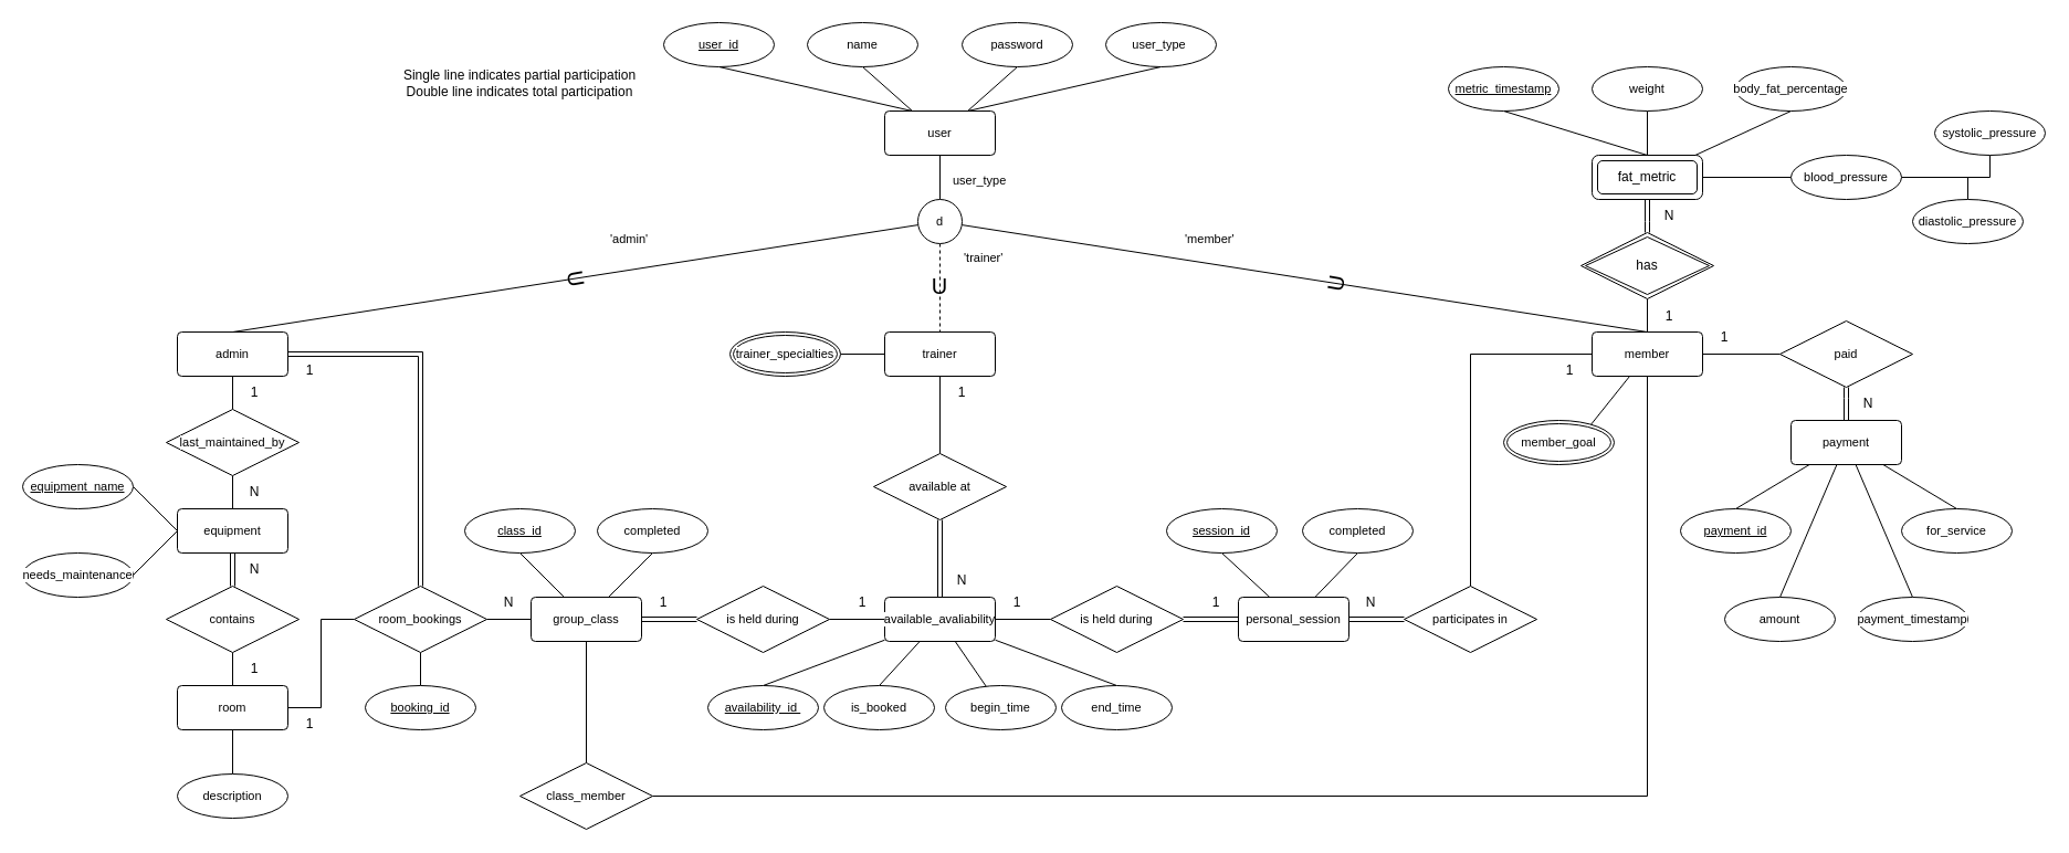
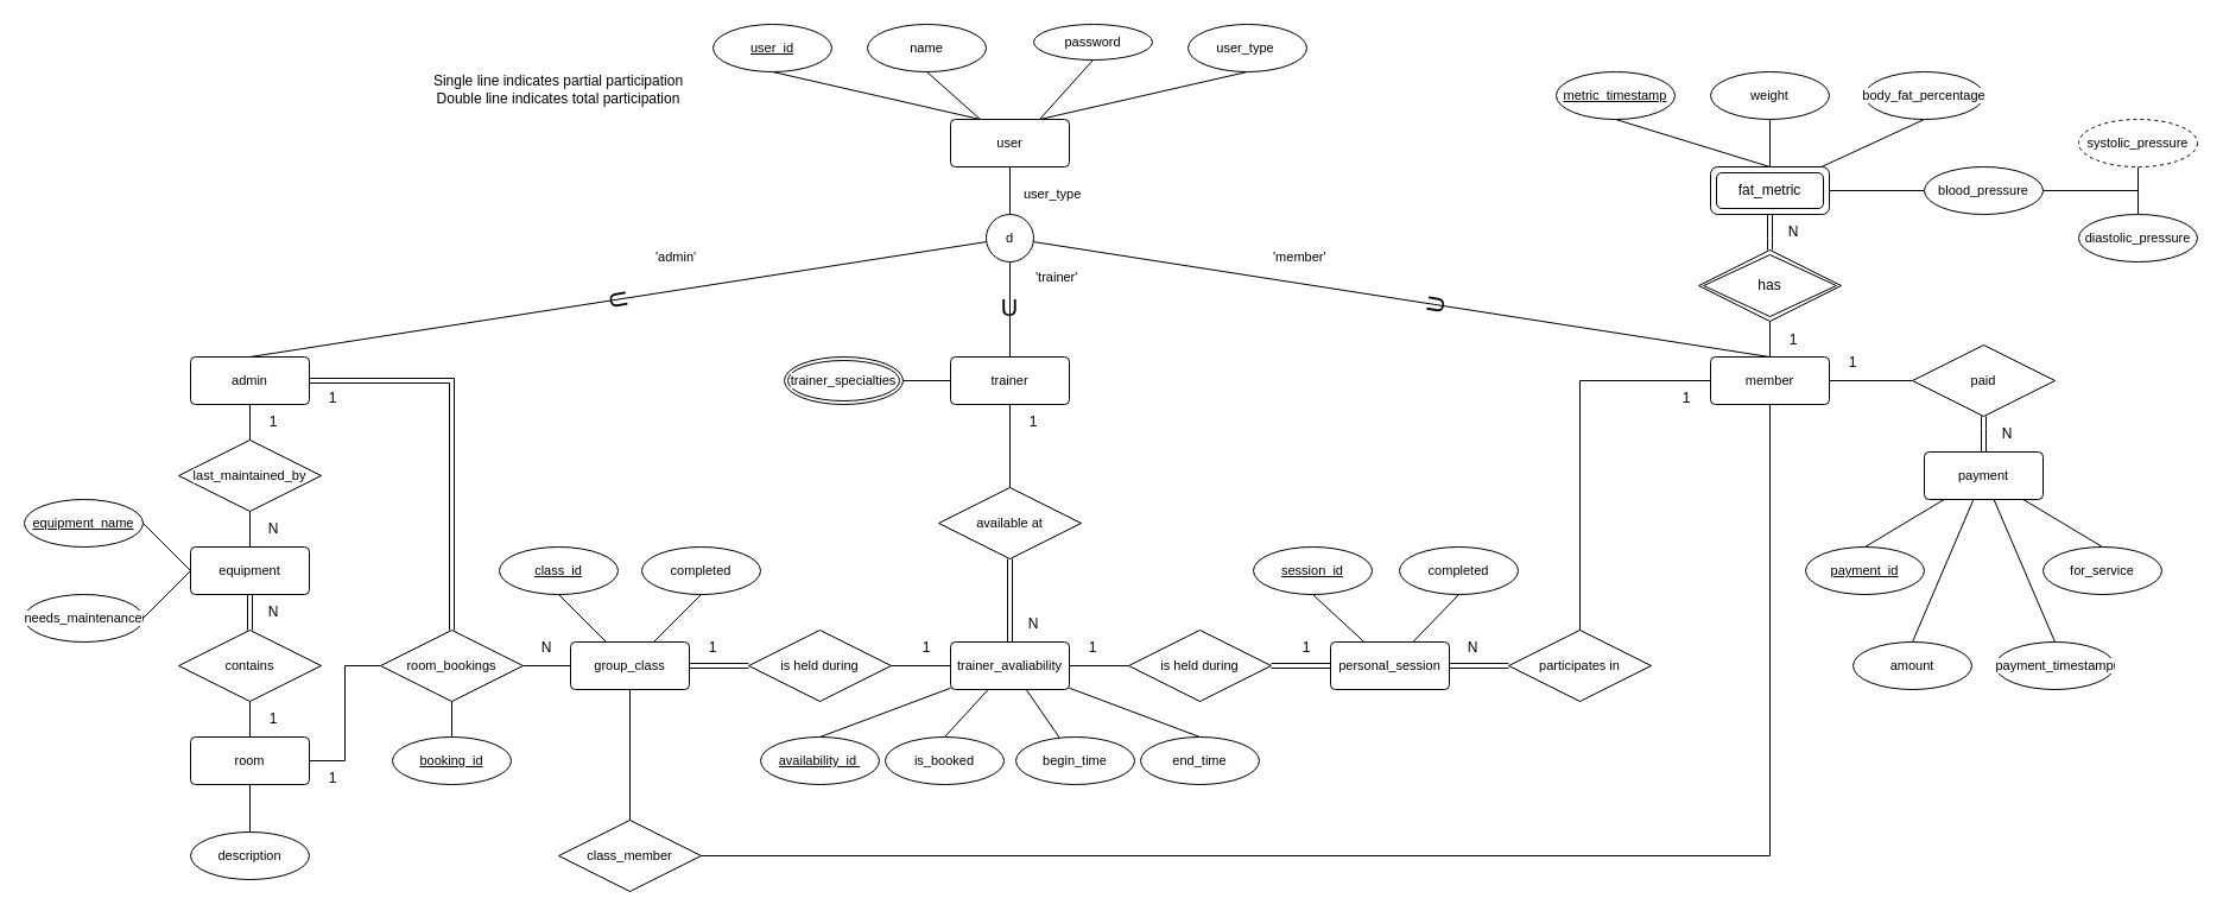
- <mxCell id="10" value="password" style="ellipse;whiteSpace=wrap;html=1;align=center;fontFamily=Helvetica;fontSize=11;fontColor=default;labelBackgroundColor=default;" parent="1" vertex="1"><mxGeometry x="870" width="100" height="40" as="geometry" y="20" /></mxCell>
+ <mxCell id="10" value="password" style="ellipse;whiteSpace=wrap;html=1;align=center;fontFamily=Helvetica;fontSize=11;fontColor=default;labelBackgroundColor=default;" parent="1" vertex="1"><mxGeometry x="870" y="20" width="100" height="30" as="geometry" /></mxCell>
- <mxCell id="99" value="systolic_pressure" style="ellipse;whiteSpace=wrap;html=1;align=center;fontFamily=Helvetica;fontSize=11;fontColor=default;labelBackgroundColor=default;" vertex="1" parent="1"><mxGeometry x="1750" y="100" width="100" height="40" as="geometry" /></mxCell>
+ <mxCell id="99" value="systolic_pressure" style="ellipse;whiteSpace=wrap;html=1;align=center;fontFamily=Helvetica;fontSize=11;fontColor=default;labelBackgroundColor=default;dashed=1;" vertex="1" parent="1"><mxGeometry x="1750" y="100" width="100" height="40" as="geometry" /></mxCell>
- <mxCell id="100" value="diastolic_pressure" style="ellipse;whiteSpace=wrap;html=1;align=center;fontFamily=Helvetica;fontSize=11;fontColor=default;labelBackgroundColor=default;" vertex="1" parent="1"><mxGeometry x="1730" y="180" width="100" height="40" as="geometry" /></mxCell>
+ <mxCell id="100" value="diastolic_pressure" style="ellipse;whiteSpace=wrap;html=1;align=center;fontFamily=Helvetica;fontSize=11;fontColor=default;labelBackgroundColor=default;" vertex="1" parent="1"><mxGeometry x="1750" y="180" width="100" height="40" as="geometry" /></mxCell>
- <mxCell id="11" style="edgeStyle=none;rounded=0;orthogonalLoop=1;jettySize=auto;html=1;entryX=0.5;entryY=0;entryDx=0;entryDy=0;strokeColor=default;align=center;verticalAlign=middle;fontFamily=Helvetica;fontSize=11;fontColor=default;labelBackgroundColor=default;endArrow=none;endFill=0;dashed=1;" parent="1" source="14" target="22" edge="1"><mxGeometry relative="1" as="geometry" /></mxCell>
+ <mxCell id="11" style="edgeStyle=none;rounded=0;orthogonalLoop=1;jettySize=auto;html=1;entryX=0.5;entryY=0;entryDx=0;entryDy=0;strokeColor=default;align=center;verticalAlign=middle;fontFamily=Helvetica;fontSize=11;fontColor=default;labelBackgroundColor=default;endArrow=none;endFill=0;" parent="1" source="14" target="22" edge="1"><mxGeometry relative="1" as="geometry" /></mxCell>
- <mxCell id="23" style="edgeStyle=none;rounded=0;orthogonalLoop=1;jettySize=auto;html=1;entryX=0.5;entryY=1;entryDx=0;entryDy=0;strokeColor=default;align=center;verticalAlign=middle;fontFamily=Helvetica;fontSize=11;fontColor=default;labelBackgroundColor=default;endArrow=none;endFill=0;" parent="1" source="26" target="34" edge="1"><mxGeometry relative="1" as="geometry" /></mxCell>
- <mxCell id="34" value="member_goal" style="ellipse;shape=doubleEllipse;margin=3;whiteSpace=wrap;html=1;align=center;fontFamily=Helvetica;fontSize=11;fontColor=default;labelBackgroundColor=default;" parent="1" vertex="1"><mxGeometry x="1360" y="380" width="100" height="40" as="geometry" /></mxCell>
- <mxCell id="51" value="available_avaliability" style="rounded=1;arcSize=10;whiteSpace=wrap;html=1;align=center;fontFamily=Helvetica;fontSize=11;fontColor=default;labelBackgroundColor=default;" parent="1" vertex="1"><mxGeometry x="800" y="540" width="100" height="40" as="geometry" /></mxCell>
+ <mxCell id="51" value="trainer_avaliability" style="rounded=1;arcSize=10;whiteSpace=wrap;html=1;align=center;fontFamily=Helvetica;fontSize=11;fontColor=default;labelBackgroundColor=default;" parent="1" vertex="1"><mxGeometry x="800" y="540" width="100" height="40" as="geometry" /></mxCell>
